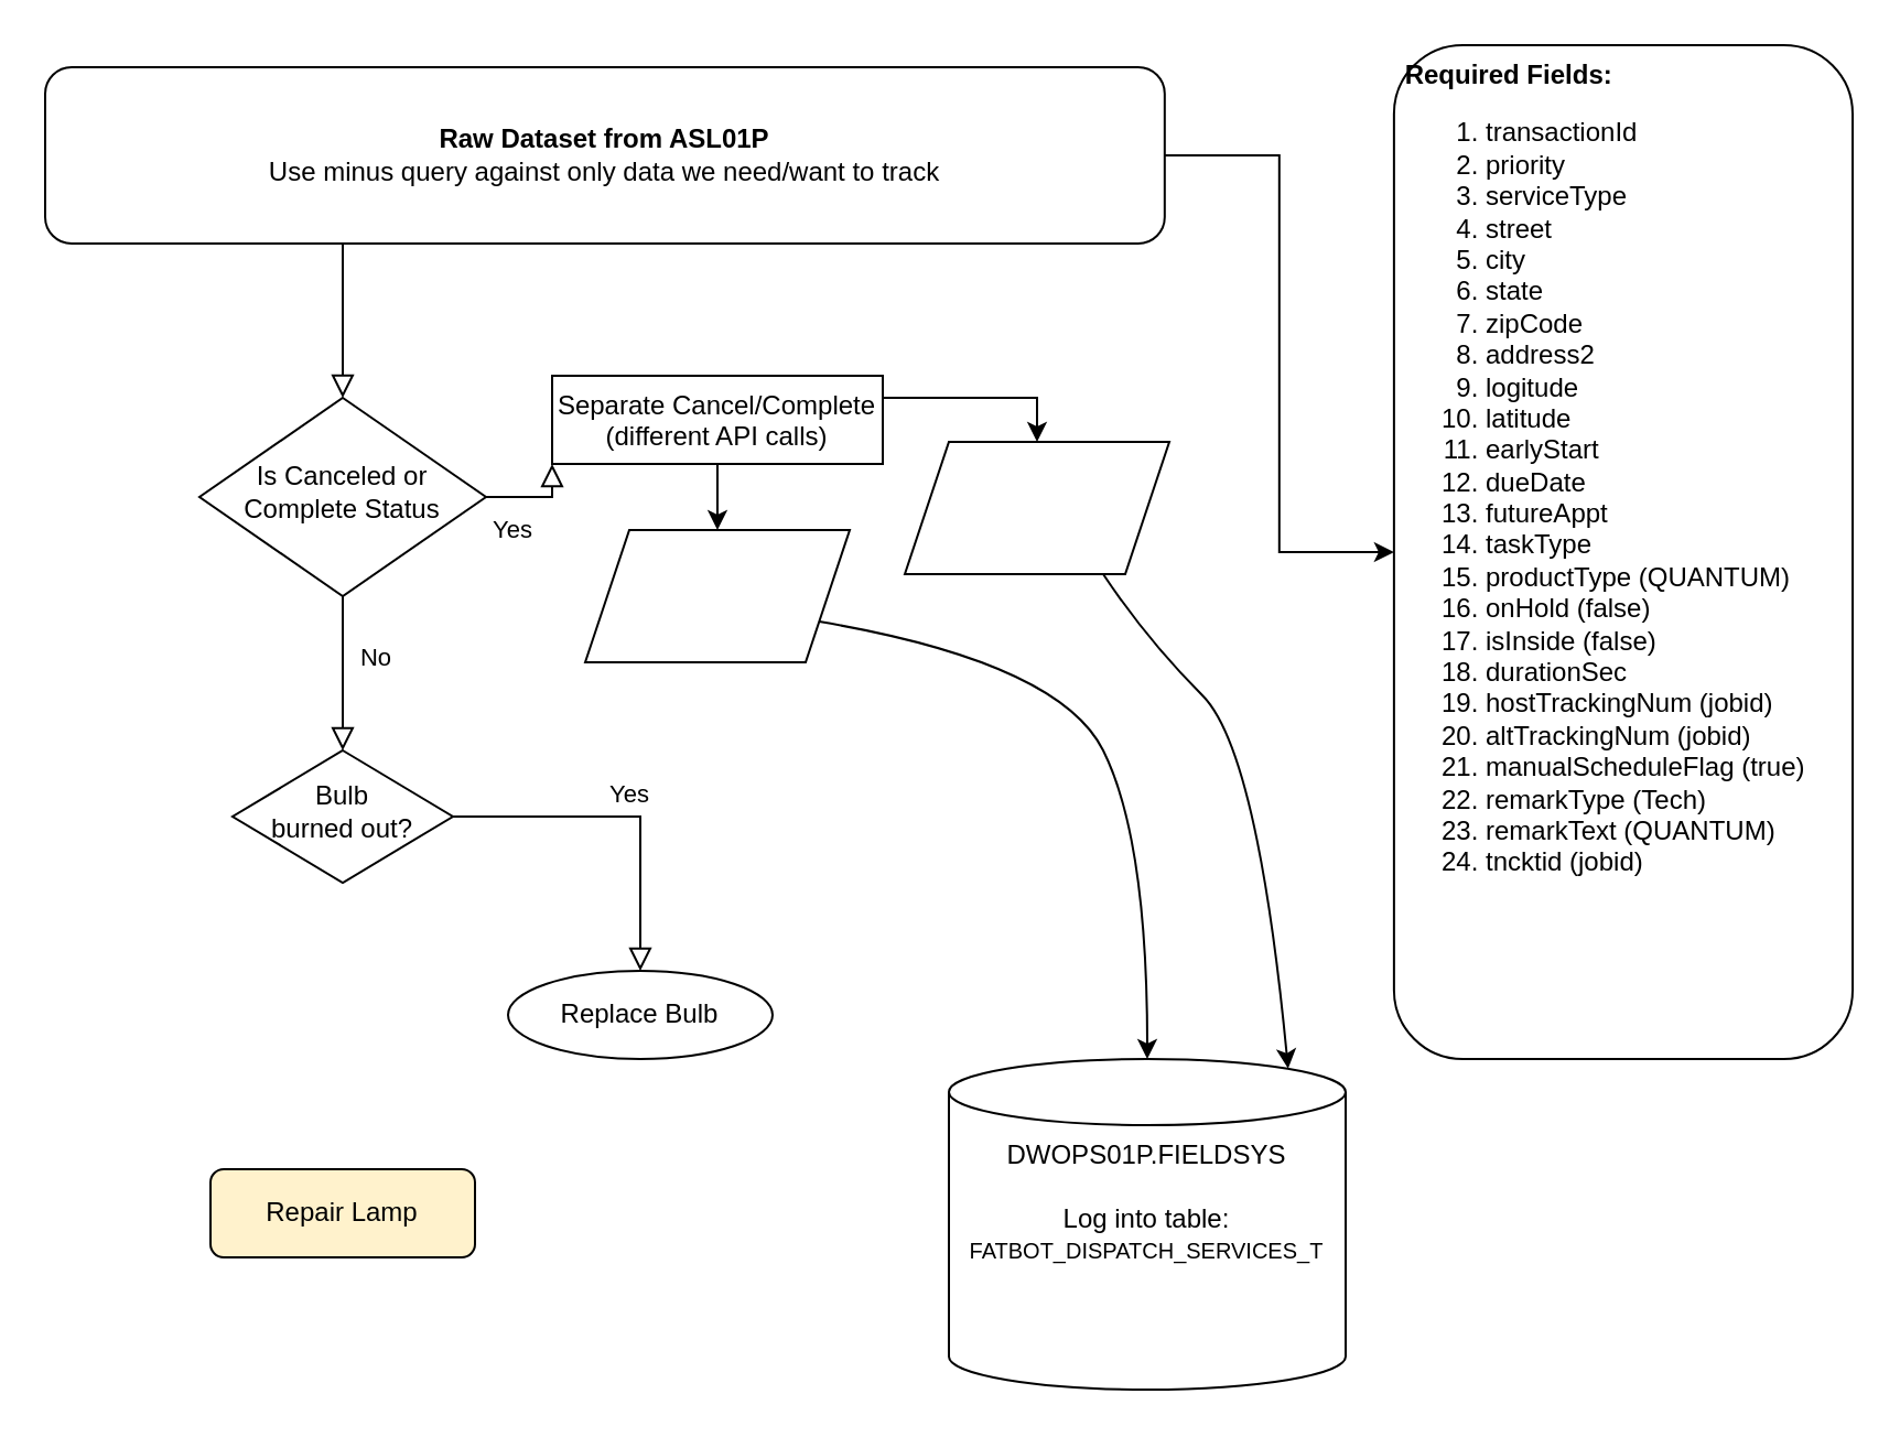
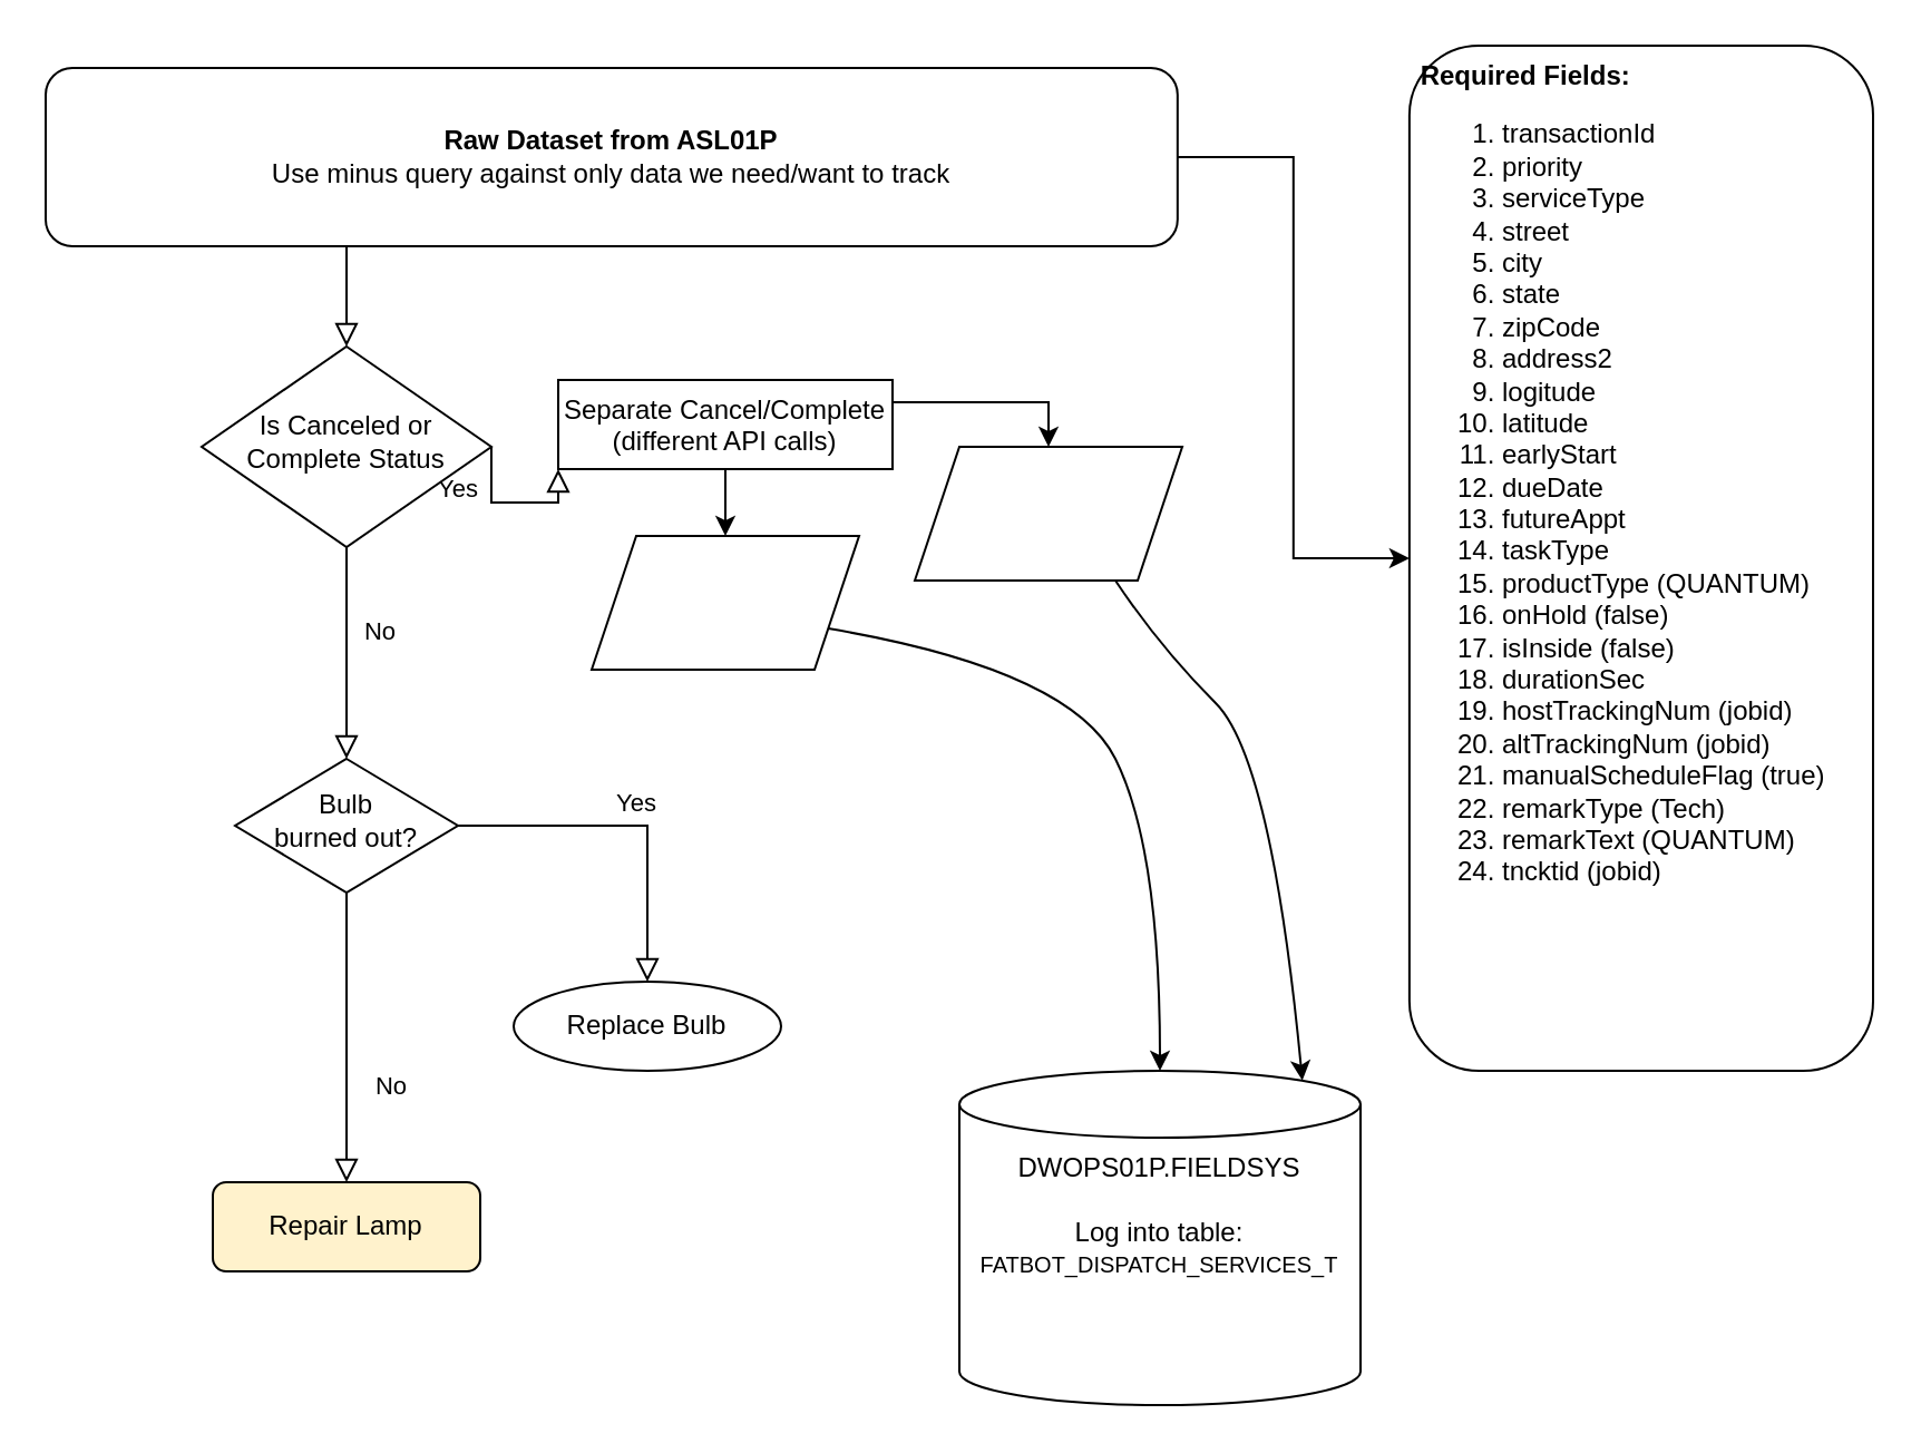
- <mxCell id="5" value="Is Canceled or Complete Status" style="rhombus;whiteSpace=wrap;html=1;shadow=0;fontFamily=Helvetica;fontSize=12;align=center;strokeWidth=1;spacing=6;spacingTop=-4;" parent="1" vertex="1"><mxGeometry x="90" y="180" width="130" height="90" as="geometry" /></mxCell>
+ <mxCell id="5" value="Is Canceled or Complete Status" style="rhombus;whiteSpace=wrap;html=1;shadow=0;fontFamily=Helvetica;fontSize=12;align=center;strokeWidth=1;spacing=6;spacingTop=-4;" parent="1" vertex="1"><mxGeometry x="90" y="155" width="130" height="90" as="geometry" /></mxCell>
+ <mxCell id="6" value="No" style="rounded=0;html=1;jettySize=auto;orthogonalLoop=1;fontSize=11;endArrow=block;endFill=0;endSize=8;strokeWidth=1;shadow=0;labelBackgroundColor=none;edgeStyle=orthogonalEdgeStyle;" parent="1" source="8" target="9" edge="1"><mxGeometry x="0.333" y="20" relative="1" as="geometry"><mxPoint as="offset" /></mxGeometry></mxCell>
